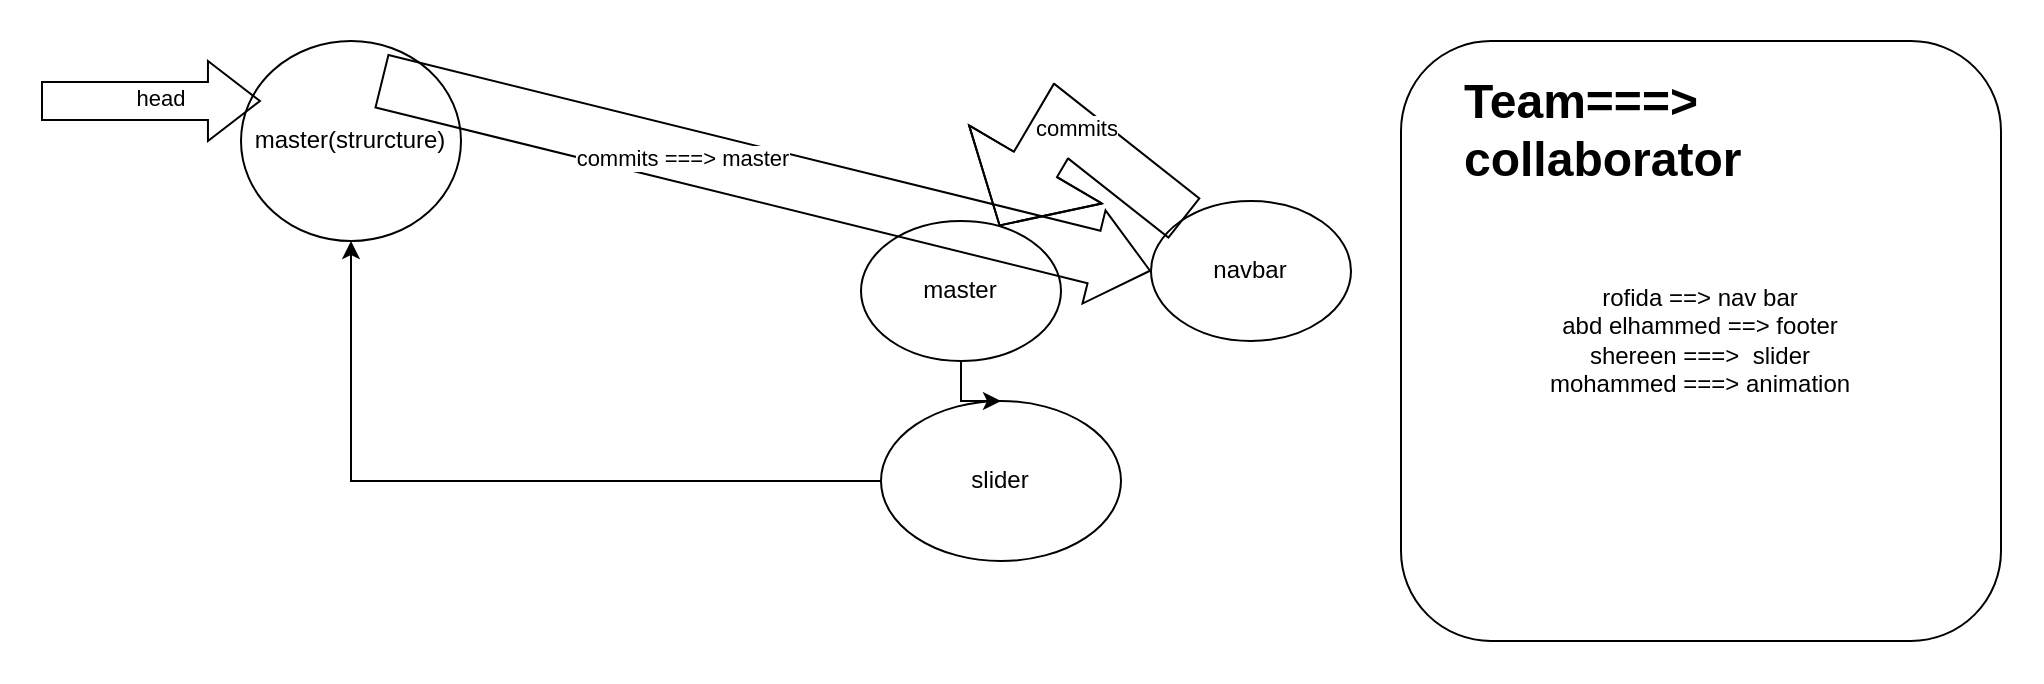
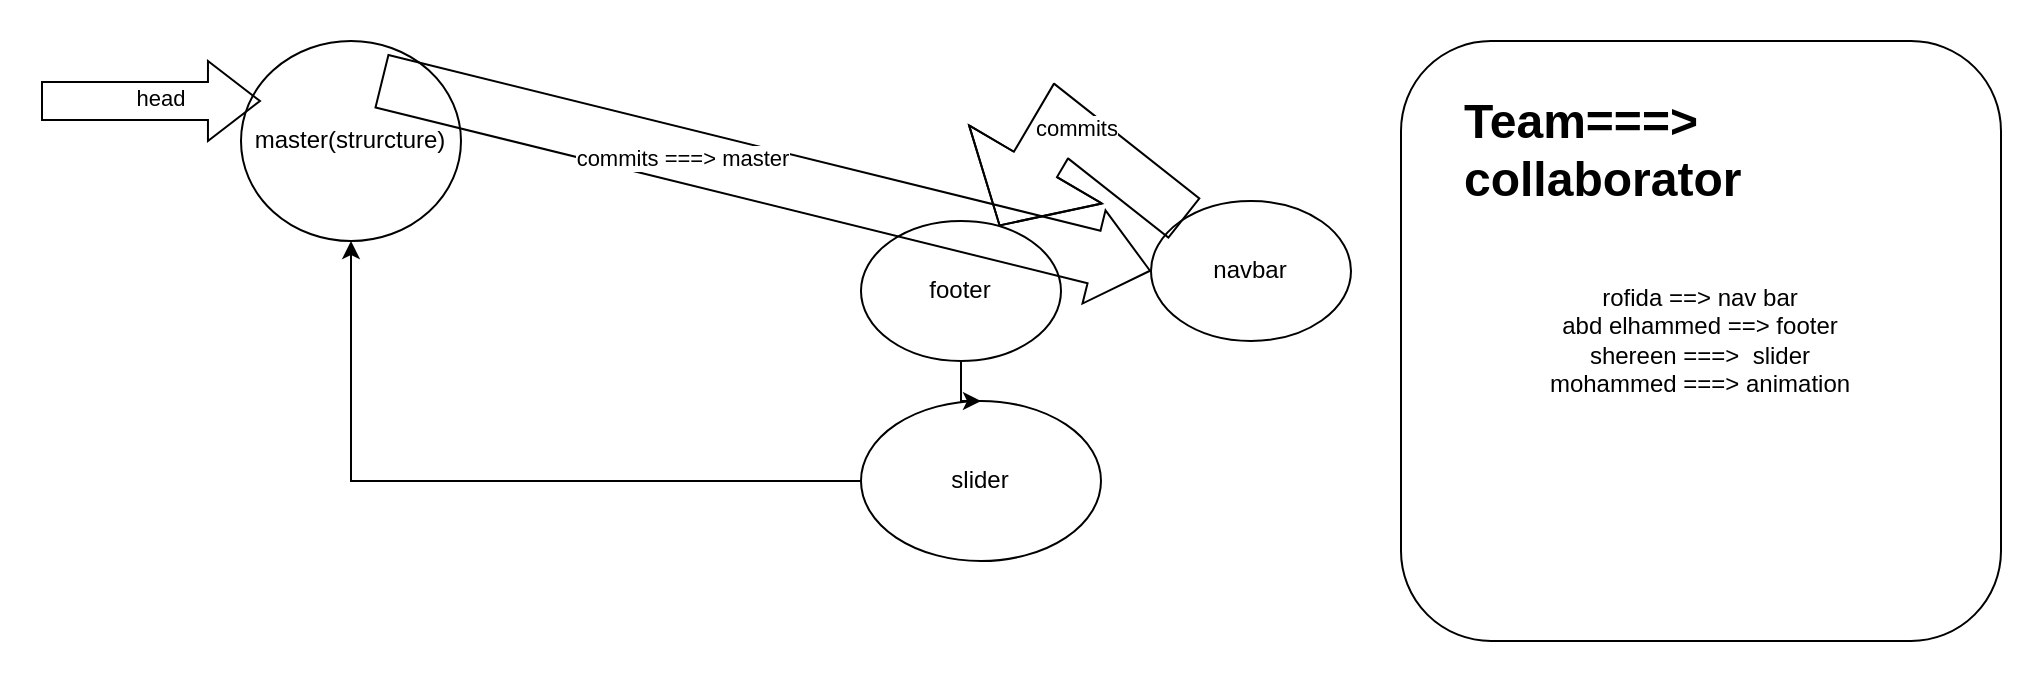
- <mxCell id="11" value="&lt;h1 style=&quot;margin-top: 0px;&quot;&gt;Team===&amp;gt; collaborator&lt;/h1&gt;&lt;p&gt;&lt;br&gt;&lt;/p&gt;" style="text;html=1;whiteSpace=wrap;overflow=hidden;rounded=0;" vertex="1" parent="1"><mxGeometry x="730" y="30" width="240" height="80" as="geometry" /></mxCell>
+ <mxCell id="11" value="&lt;h1 style=&quot;margin-top: 0px;&quot;&gt;Team===&amp;gt; collaborator&lt;/h1&gt;&lt;p&gt;&lt;br&gt;&lt;/p&gt;" style="text;html=1;whiteSpace=wrap;overflow=hidden;rounded=0;" vertex="1" parent="1"><mxGeometry x="730" y="40" width="240" height="80" as="geometry" /></mxCell>
- <mxCell id="4" value="master" style="ellipse;whiteSpace=wrap;html=1;" vertex="1" parent="1"><mxGeometry x="430" y="110" width="100" height="70" as="geometry" /></mxCell>
+ <mxCell id="4" value="footer" style="ellipse;whiteSpace=wrap;html=1;" vertex="1" parent="1"><mxGeometry x="430" y="110" width="100" height="70" as="geometry" /></mxCell>
- <mxCell id="6" value="slider" style="ellipse;whiteSpace=wrap;html=1;" vertex="1" parent="1"><mxGeometry x="440" y="200" width="120" height="80" as="geometry" /></mxCell>
+ <mxCell id="6" value="slider" style="ellipse;whiteSpace=wrap;html=1;" vertex="1" parent="1"><mxGeometry x="430" y="200" width="120" height="80" as="geometry" /></mxCell>
